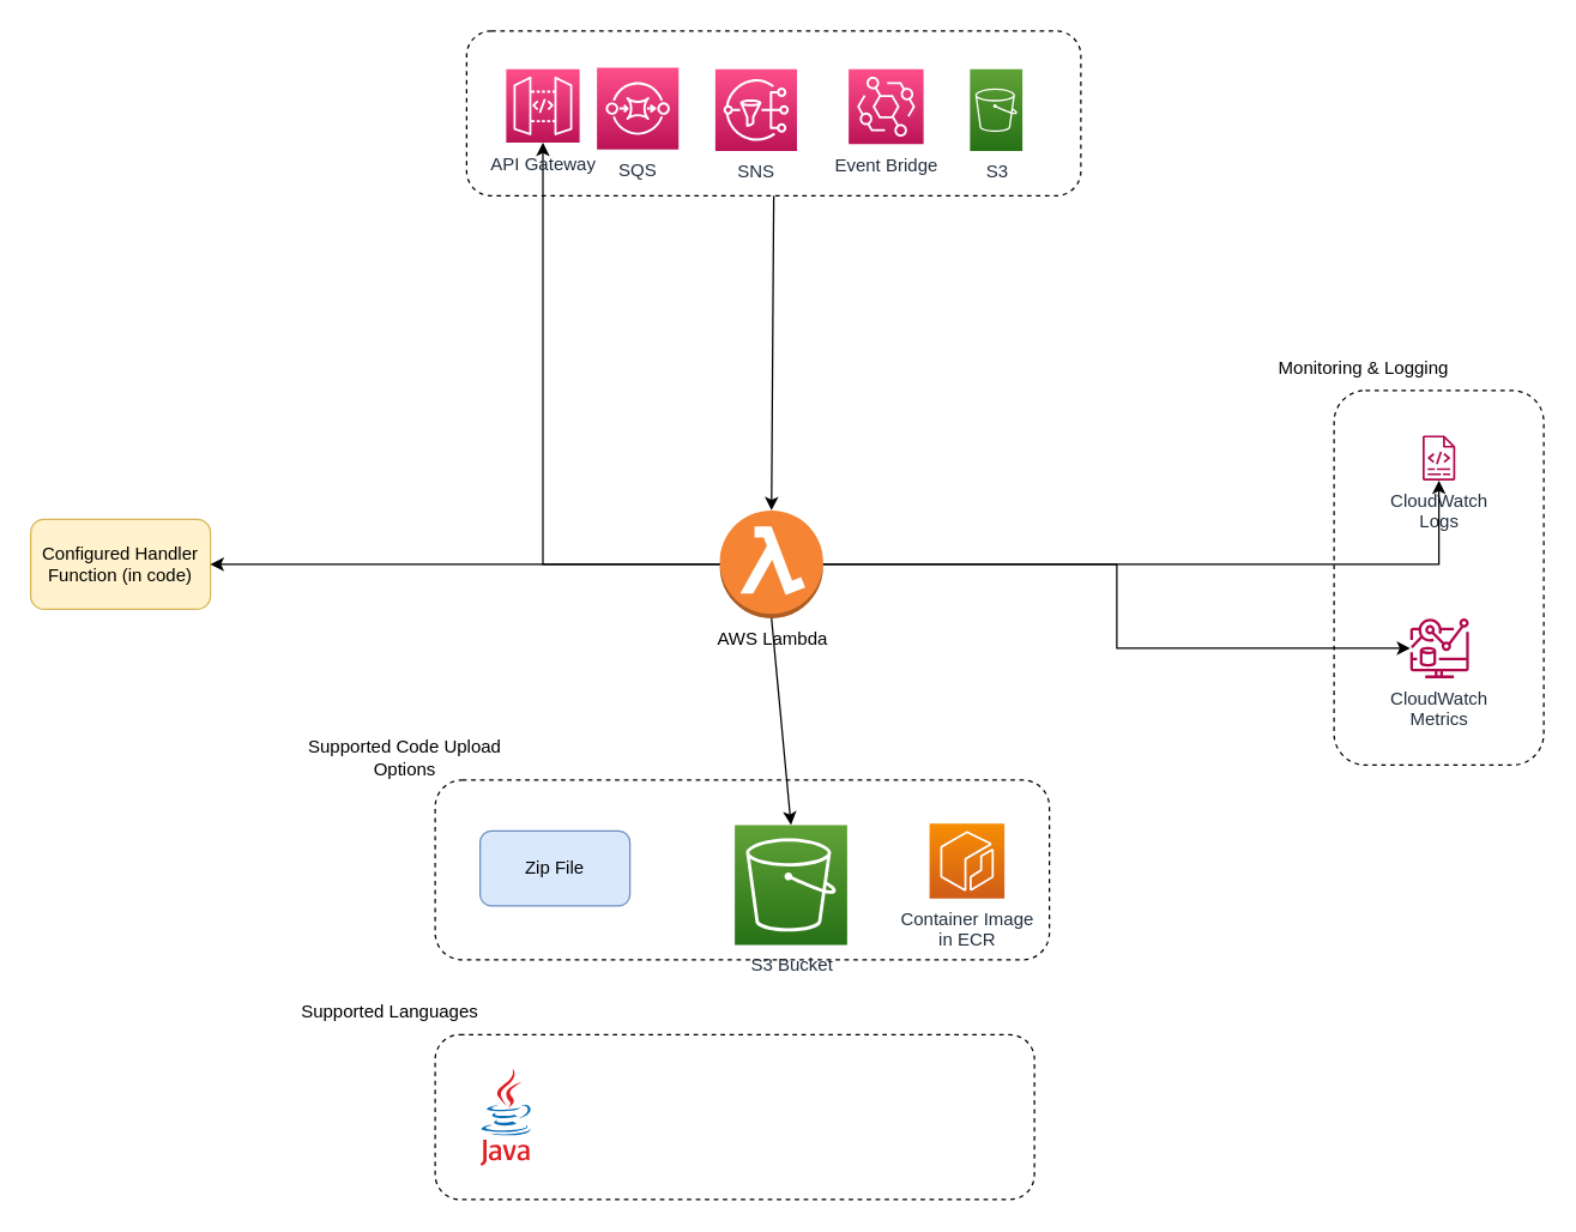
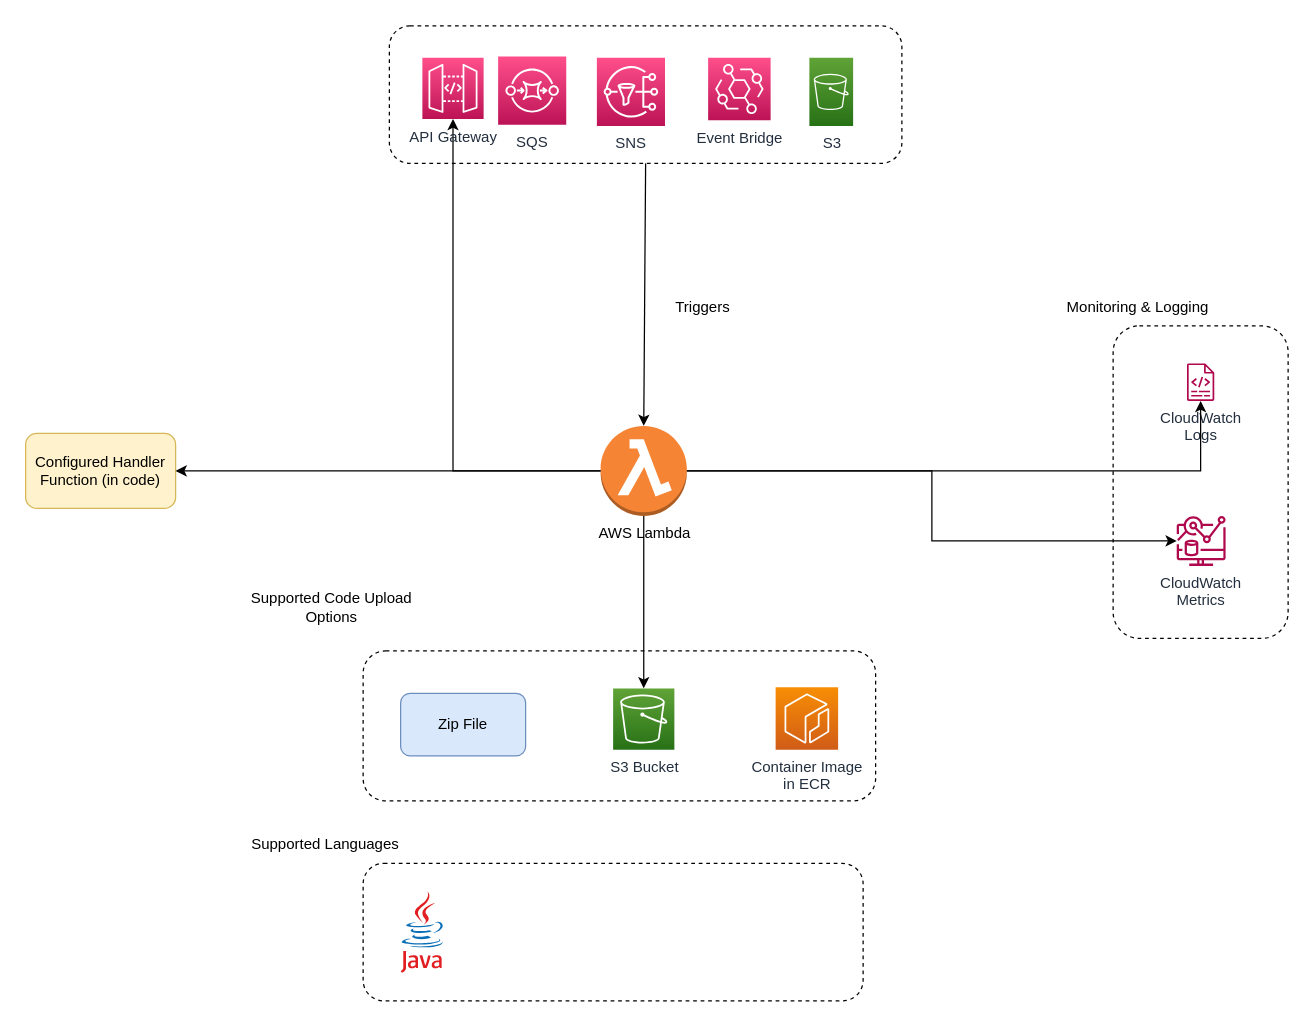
+ <mxCell id="31" value="Triggers" style="text;html=1;strokeColor=none;fillColor=none;align=center;verticalAlign=middle;whiteSpace=wrap;rounded=0;" vertex="1" parent="1"><mxGeometry x="531.5" y="230" width="60" height="30" as="geometry" /></mxCell>
- <mxCell id="12" value="Supported Code Upload Options" style="text;html=1;strokeColor=none;fillColor=none;align=center;verticalAlign=middle;whiteSpace=wrap;rounded=0;dashed=1;" parent="1" vertex="1"><mxGeometry x="200" y="490" width="140" height="30" as="geometry" /></mxCell>
+ <mxCell id="12" value="Supported Code Upload Options" style="text;html=1;strokeColor=none;fillColor=none;align=center;verticalAlign=middle;whiteSpace=wrap;rounded=0;dashed=1;" parent="1" vertex="1"><mxGeometry x="195" y="470" width="140" height="30" as="geometry" /></mxCell>
- <mxCell id="6" value="S3 Bucket" style="sketch=0;points=[[0,0,0],[0.25,0,0],[0.5,0,0],[0.75,0,0],[1,0,0],[0,1,0],[0.25,1,0],[0.5,1,0],[0.75,1,0],[1,1,0],[0,0.25,0],[0,0.5,0],[0,0.75,0],[1,0.25,0],[1,0.5,0],[1,0.75,0]];outlineConnect=0;fontColor=#232F3E;gradientColor=#60A337;gradientDirection=north;fillColor=#277116;strokeColor=#ffffff;dashed=0;verticalLabelPosition=bottom;verticalAlign=top;align=center;html=1;fontSize=12;fontStyle=0;aspect=fixed;shape=mxgraph.aws4.resourceIcon;resIcon=mxgraph.aws4.s3;" parent="1" vertex="1"><mxGeometry x="490" y="550" width="75" height="80" as="geometry" /></mxCell>
+ <mxCell id="6" value="S3 Bucket" style="sketch=0;points=[[0,0,0],[0.25,0,0],[0.5,0,0],[0.75,0,0],[1,0,0],[0,1,0],[0.25,1,0],[0.5,1,0],[0.75,1,0],[1,1,0],[0,0.25,0],[0,0.5,0],[0,0.75,0],[1,0.25,0],[1,0.5,0],[1,0.75,0]];outlineConnect=0;fontColor=#232F3E;gradientColor=#60A337;gradientDirection=north;fillColor=#277116;strokeColor=#ffffff;dashed=0;verticalLabelPosition=bottom;verticalAlign=top;align=center;html=1;fontSize=12;fontStyle=0;aspect=fixed;shape=mxgraph.aws4.resourceIcon;resIcon=mxgraph.aws4.s3;" parent="1" vertex="1"><mxGeometry x="490" y="550" width="49" height="49" as="geometry" /></mxCell>
